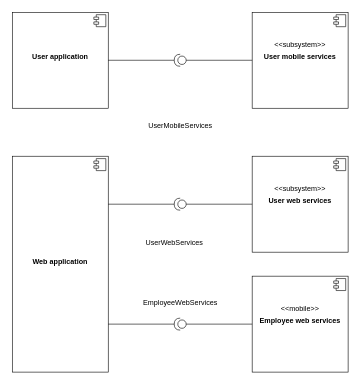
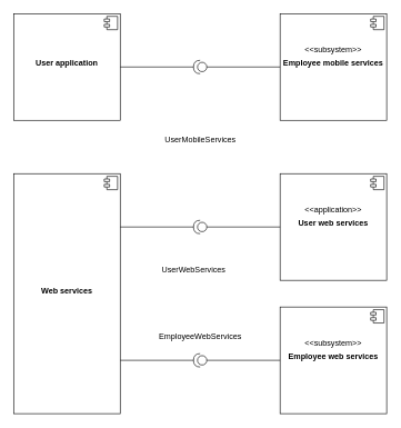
- <mxCell id="4" value="&lt;p style=&quot;margin: 6px 0px 0px&quot;&gt;&lt;b&gt;&lt;br&gt;&lt;/b&gt;&lt;/p&gt;&lt;p style=&quot;margin: 6px 0px 0px&quot;&gt;&lt;b&gt;&lt;br&gt;&lt;/b&gt;&lt;/p&gt;&lt;p style=&quot;margin: 6px 0px 0px&quot;&gt;&amp;lt;&amp;lt;subsystem&amp;gt;&amp;gt;&lt;/p&gt;&lt;p style=&quot;margin: 6px 0px 0px&quot;&gt;&lt;b&gt;User mobile services&lt;/b&gt;&lt;/p&gt;" style="align=center;overflow=fill;html=1;" vertex="1" parent="1"><mxGeometry x="420" y="20" width="160" height="160" as="geometry" /></mxCell>
+ <mxCell id="4" value="&lt;p style=&quot;margin: 6px 0px 0px&quot;&gt;&lt;b&gt;&lt;br&gt;&lt;/b&gt;&lt;/p&gt;&lt;p style=&quot;margin: 6px 0px 0px&quot;&gt;&lt;b&gt;&lt;br&gt;&lt;/b&gt;&lt;/p&gt;&lt;p style=&quot;margin: 6px 0px 0px&quot;&gt;&amp;lt;&amp;lt;subsystem&amp;gt;&amp;gt;&lt;/p&gt;&lt;p style=&quot;margin: 6px 0px 0px&quot;&gt;&lt;b&gt;Employee mobile services&lt;/b&gt;&lt;/p&gt;" style="align=center;overflow=fill;html=1;" vertex="1" parent="1"><mxGeometry x="420" y="20" width="160" height="160" as="geometry" /></mxCell>
- <mxCell id="9" value="&lt;p style=&quot;margin: 6px 0px 0px&quot;&gt;&lt;b&gt;&lt;br&gt;&lt;/b&gt;&lt;/p&gt;&lt;p style=&quot;margin: 6px 0px 0px&quot;&gt;&lt;b&gt;&lt;br&gt;&lt;/b&gt;&lt;/p&gt;&lt;p style=&quot;margin: 6px 0px 0px&quot;&gt;&lt;b&gt;&lt;br&gt;&lt;/b&gt;&lt;/p&gt;&lt;p style=&quot;margin: 6px 0px 0px&quot;&gt;&lt;b&gt;&lt;br&gt;&lt;/b&gt;&lt;/p&gt;&lt;p style=&quot;margin: 6px 0px 0px&quot;&gt;&lt;b&gt;&lt;br&gt;&lt;/b&gt;&lt;/p&gt;&lt;p style=&quot;margin: 6px 0px 0px&quot;&gt;&lt;b&gt;&lt;br&gt;&lt;/b&gt;&lt;/p&gt;&lt;p style=&quot;margin: 6px 0px 0px&quot;&gt;&lt;b&gt;&lt;br&gt;&lt;/b&gt;&lt;/p&gt;&lt;p style=&quot;margin: 6px 0px 0px&quot;&gt;&lt;b&gt;&lt;br&gt;&lt;/b&gt;&lt;/p&gt;&lt;p style=&quot;margin: 6px 0px 0px&quot;&gt;&lt;b&gt;Web application&lt;/b&gt;&lt;/p&gt;" style="align=center;overflow=fill;html=1;" vertex="1" parent="1"><mxGeometry x="20" y="260" width="160" height="360" as="geometry" /></mxCell>
+ <mxCell id="9" value="&lt;p style=&quot;margin: 6px 0px 0px&quot;&gt;&lt;b&gt;&lt;br&gt;&lt;/b&gt;&lt;/p&gt;&lt;p style=&quot;margin: 6px 0px 0px&quot;&gt;&lt;b&gt;&lt;br&gt;&lt;/b&gt;&lt;/p&gt;&lt;p style=&quot;margin: 6px 0px 0px&quot;&gt;&lt;b&gt;&lt;br&gt;&lt;/b&gt;&lt;/p&gt;&lt;p style=&quot;margin: 6px 0px 0px&quot;&gt;&lt;b&gt;&lt;br&gt;&lt;/b&gt;&lt;/p&gt;&lt;p style=&quot;margin: 6px 0px 0px&quot;&gt;&lt;b&gt;&lt;br&gt;&lt;/b&gt;&lt;/p&gt;&lt;p style=&quot;margin: 6px 0px 0px&quot;&gt;&lt;b&gt;&lt;br&gt;&lt;/b&gt;&lt;/p&gt;&lt;p style=&quot;margin: 6px 0px 0px&quot;&gt;&lt;b&gt;&lt;br&gt;&lt;/b&gt;&lt;/p&gt;&lt;p style=&quot;margin: 6px 0px 0px&quot;&gt;&lt;b&gt;&lt;br&gt;&lt;/b&gt;&lt;/p&gt;&lt;p style=&quot;margin: 6px 0px 0px&quot;&gt;&lt;b&gt;Web services&lt;/b&gt;&lt;/p&gt;" style="align=center;overflow=fill;html=1;" vertex="1" parent="1"><mxGeometry x="20" y="260" width="160" height="360" as="geometry" /></mxCell>
- <mxCell id="11" value="&lt;p style=&quot;margin: 6px 0px 0px&quot;&gt;&lt;b&gt;&lt;br&gt;&lt;/b&gt;&lt;/p&gt;&lt;p style=&quot;margin: 6px 0px 0px&quot;&gt;&lt;b&gt;&lt;br&gt;&lt;/b&gt;&lt;/p&gt;&lt;p style=&quot;margin: 6px 0px 0px&quot;&gt;&amp;lt;&amp;lt;subsystem&amp;gt;&amp;gt;&lt;/p&gt;&lt;p style=&quot;margin: 6px 0px 0px&quot;&gt;&lt;b&gt;User web services&lt;/b&gt;&lt;/p&gt;" style="align=center;overflow=fill;html=1;" vertex="1" parent="1"><mxGeometry x="420" y="260" width="160" height="160" as="geometry" /></mxCell>
+ <mxCell id="11" value="&lt;p style=&quot;margin: 6px 0px 0px&quot;&gt;&lt;b&gt;&lt;br&gt;&lt;/b&gt;&lt;/p&gt;&lt;p style=&quot;margin: 6px 0px 0px&quot;&gt;&lt;b&gt;&lt;br&gt;&lt;/b&gt;&lt;/p&gt;&lt;p style=&quot;margin: 6px 0px 0px&quot;&gt;&amp;lt;&amp;lt;application&amp;gt;&amp;gt;&lt;/p&gt;&lt;p style=&quot;margin: 6px 0px 0px&quot;&gt;&lt;b&gt;User web services&lt;/b&gt;&lt;/p&gt;" style="align=center;overflow=fill;html=1;" vertex="1" parent="1"><mxGeometry x="420" y="260" width="160" height="160" as="geometry" /></mxCell>
- <mxCell id="13" value="&lt;p style=&quot;margin: 6px 0px 0px&quot;&gt;&lt;b&gt;&lt;br&gt;&lt;/b&gt;&lt;/p&gt;&lt;p style=&quot;margin: 6px 0px 0px&quot;&gt;&lt;b&gt;&lt;br&gt;&lt;/b&gt;&lt;/p&gt;&lt;p style=&quot;margin: 6px 0px 0px&quot;&gt;&amp;lt;&amp;lt;mobile&amp;gt;&amp;gt;&lt;/p&gt;&lt;p style=&quot;margin: 6px 0px 0px&quot;&gt;&lt;b&gt;Employee web services&lt;/b&gt;&lt;/p&gt;" style="align=center;overflow=fill;html=1;" vertex="1" parent="1"><mxGeometry x="420" y="460" width="160" height="160" as="geometry" /></mxCell>
+ <mxCell id="13" value="&lt;p style=&quot;margin: 6px 0px 0px&quot;&gt;&lt;b&gt;&lt;br&gt;&lt;/b&gt;&lt;/p&gt;&lt;p style=&quot;margin: 6px 0px 0px&quot;&gt;&lt;b&gt;&lt;br&gt;&lt;/b&gt;&lt;/p&gt;&lt;p style=&quot;margin: 6px 0px 0px&quot;&gt;&amp;lt;&amp;lt;subsystem&amp;gt;&amp;gt;&lt;/p&gt;&lt;p style=&quot;margin: 6px 0px 0px&quot;&gt;&lt;b&gt;Employee web services&lt;/b&gt;&lt;/p&gt;" style="align=center;overflow=fill;html=1;" vertex="1" parent="1"><mxGeometry x="420" y="460" width="160" height="160" as="geometry" /></mxCell>
